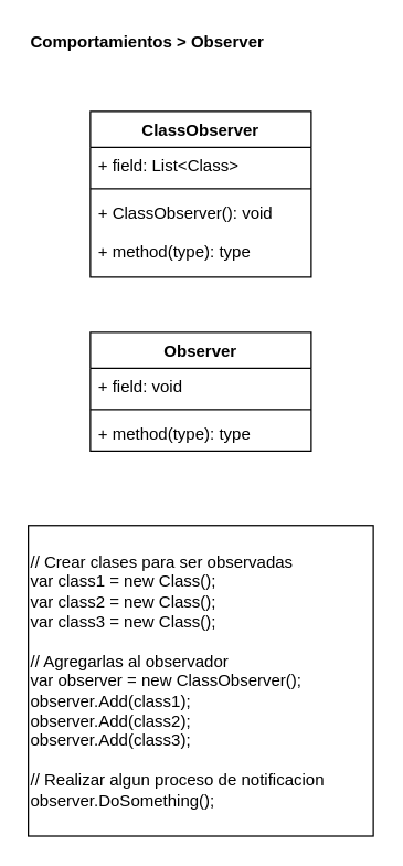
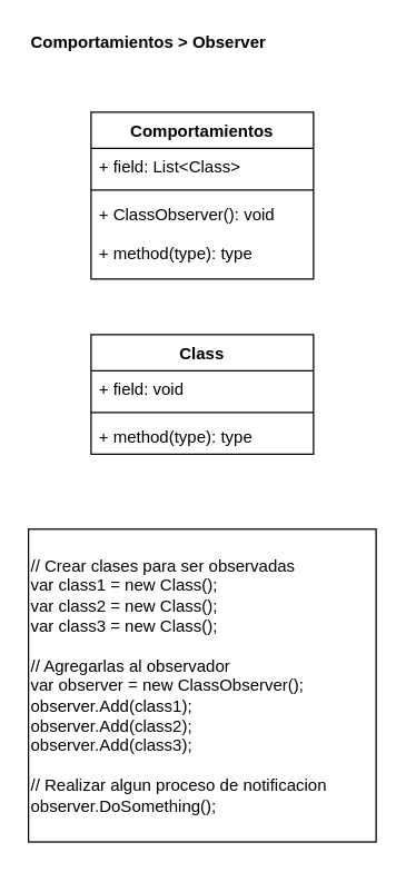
- <mxCell id="4" value="ClassObserver" style="swimlane;fontStyle=1;align=center;verticalAlign=top;childLayout=stackLayout;horizontal=1;startSize=26;horizontalStack=0;resizeParent=1;resizeParentMax=0;resizeLast=0;collapsible=1;marginBottom=0;" vertex="1" parent="1"><mxGeometry x="65" y="80" width="160" height="120" as="geometry" /></mxCell>
+ <mxCell id="4" value="Comportamientos" style="swimlane;fontStyle=1;align=center;verticalAlign=top;childLayout=stackLayout;horizontal=1;startSize=26;horizontalStack=0;resizeParent=1;resizeParentMax=0;resizeLast=0;collapsible=1;marginBottom=0;" vertex="1" parent="1"><mxGeometry x="65" y="80" width="160" height="120" as="geometry" /></mxCell>
- <mxCell id="8" value="Observer" style="swimlane;fontStyle=1;align=center;verticalAlign=top;childLayout=stackLayout;horizontal=1;startSize=26;horizontalStack=0;resizeParent=1;resizeParentMax=0;resizeLast=0;collapsible=1;marginBottom=0;" vertex="1" parent="1"><mxGeometry x="65" y="240" width="160" height="86" as="geometry" /></mxCell>
+ <mxCell id="8" value="Class" style="swimlane;fontStyle=1;align=center;verticalAlign=top;childLayout=stackLayout;horizontal=1;startSize=26;horizontalStack=0;resizeParent=1;resizeParentMax=0;resizeLast=0;collapsible=1;marginBottom=0;" vertex="1" parent="1"><mxGeometry x="65" y="240" width="160" height="86" as="geometry" /></mxCell>
